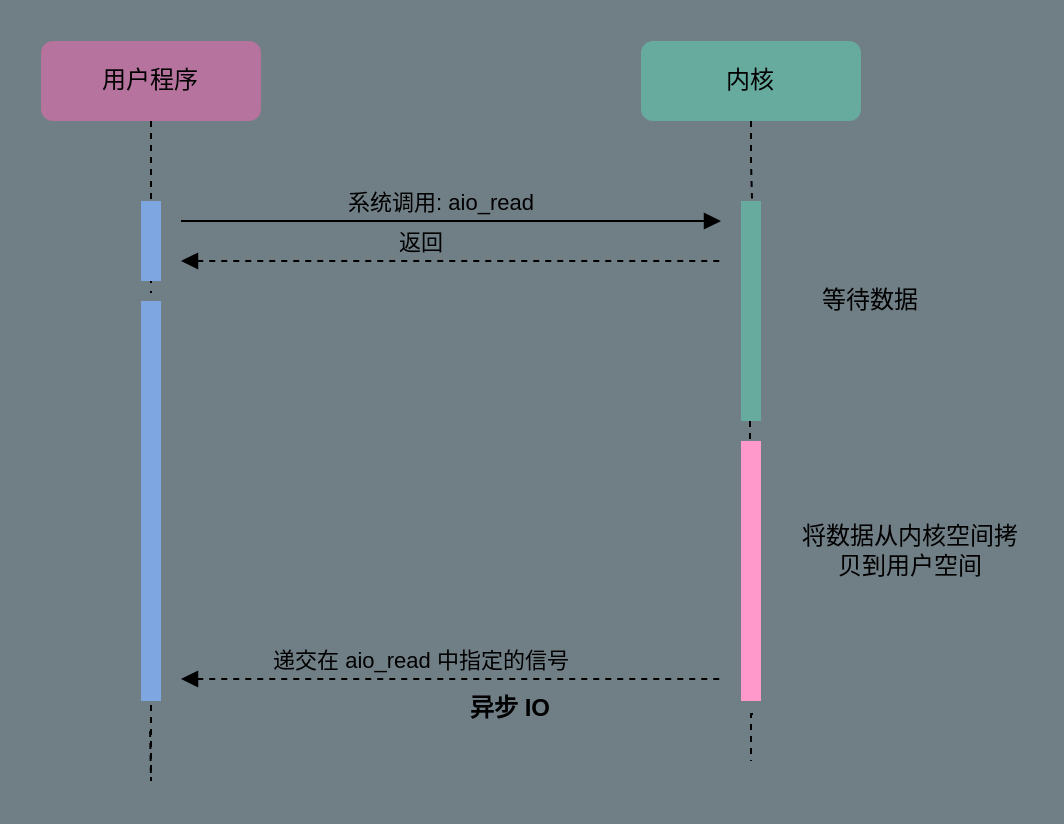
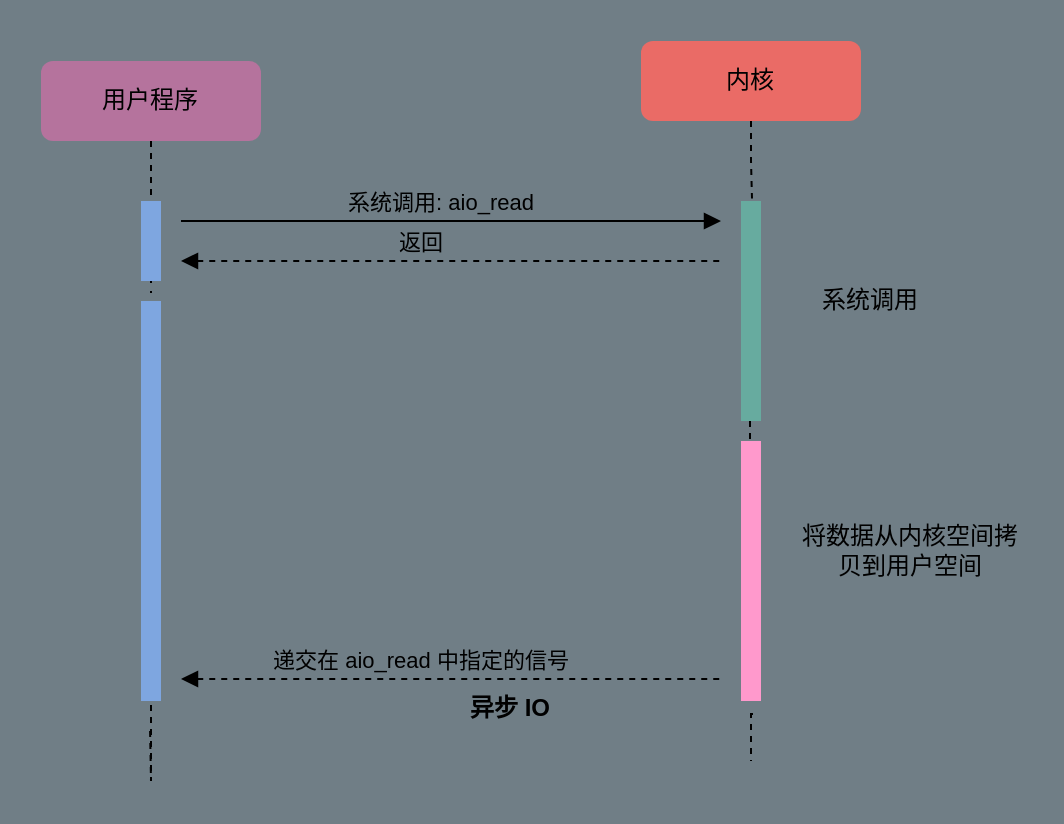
- <mxCell id="3" value="用户程序" style="rounded=1;whiteSpace=wrap;html=1;strokeColor=none;fillColor=#B5739D;" parent="1" vertex="1"><mxGeometry x="20" y="20" width="110" height="40" as="geometry" /></mxCell>
+ <mxCell id="3" value="用户程序" style="rounded=1;whiteSpace=wrap;html=1;strokeColor=none;fillColor=#B5739D;" parent="1" vertex="1"><mxGeometry x="20" y="30" width="110" height="40" as="geometry" /></mxCell>
- <mxCell id="5" value="内核" style="rounded=1;whiteSpace=wrap;html=1;fillColor=#67ab9f;strokeColor=none;" parent="1" vertex="1"><mxGeometry x="320" y="20" width="110" height="40" as="geometry" /></mxCell>
+ <mxCell id="5" value="内核" style="rounded=1;whiteSpace=wrap;html=1;fillColor=#EA6B66;strokeColor=none;" parent="1" vertex="1"><mxGeometry x="320" y="20" width="110" height="40" as="geometry" /></mxCell>
- <mxCell id="12" value="等待数据" style="text;html=1;strokeColor=none;fillColor=none;align=center;verticalAlign=middle;whiteSpace=wrap;rounded=0;" parent="1" vertex="1"><mxGeometry x="390" y="140" width="90" height="20" as="geometry" /></mxCell>
+ <mxCell id="12" value="系统调用" style="text;html=1;strokeColor=none;fillColor=none;align=center;verticalAlign=middle;whiteSpace=wrap;rounded=0;" parent="1" vertex="1"><mxGeometry x="390" y="140" width="90" height="20" as="geometry" /></mxCell>
